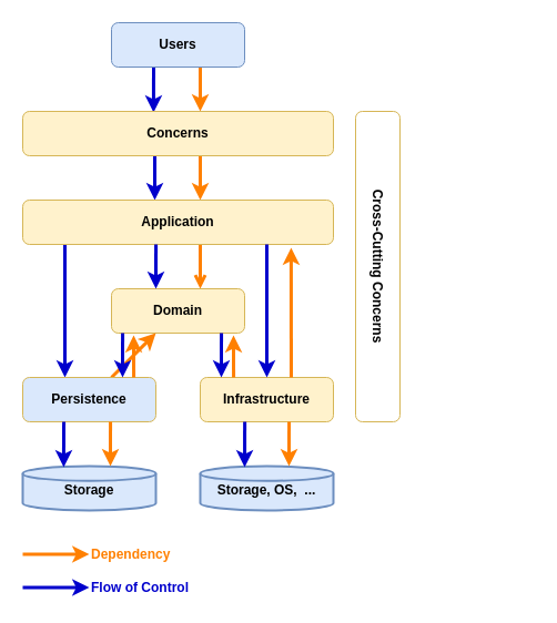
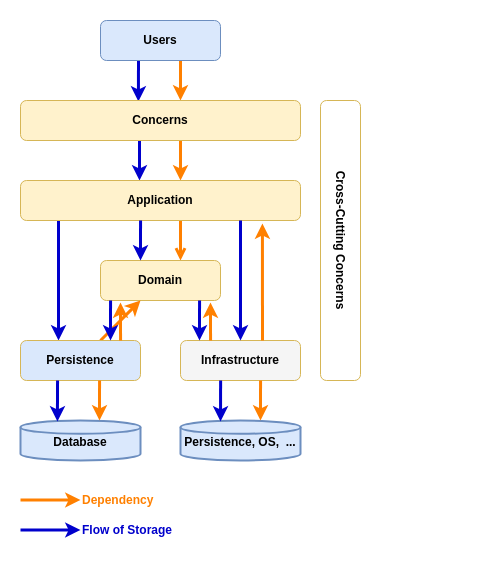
- <mxCell id="17" value="Infrastructure" style="rounded=1;whiteSpace=wrap;html=1;fontStyle=1;fillColor=#fff2cc;strokeColor=#d6b656;" parent="1" vertex="1"><mxGeometry x="180" y="340" width="120" height="40" as="geometry" /></mxCell>
+ <mxCell id="17" value="Infrastructure" style="rounded=1;whiteSpace=wrap;html=1;fontStyle=1;fillColor=#f5f5f5;strokeColor=#d6b656;" parent="1" vertex="1"><mxGeometry x="180" y="340" width="120" height="40" as="geometry" /></mxCell>
- <mxCell id="12" value="Storage" style="strokeWidth=2;html=1;shape=mxgraph.flowchart.database;whiteSpace=wrap;fontStyle=1;spacingTop=3;fillColor=#dae8fc;strokeColor=#6c8ebf;" parent="1" vertex="1"><mxGeometry x="20" y="420" width="120" height="40" as="geometry" /></mxCell>
+ <mxCell id="12" value="Database" style="strokeWidth=2;html=1;shape=mxgraph.flowchart.database;whiteSpace=wrap;fontStyle=1;spacingTop=3;fillColor=#dae8fc;strokeColor=#6c8ebf;" parent="1" vertex="1"><mxGeometry x="20" y="420" width="120" height="40" as="geometry" /></mxCell>
- <mxCell id="18" value="Storage, OS,&amp;nbsp; ..." style="strokeWidth=2;html=1;shape=mxgraph.flowchart.database;whiteSpace=wrap;fontStyle=1;spacingTop=3;fillColor=#dae8fc;strokeColor=#6c8ebf;" parent="1" vertex="1"><mxGeometry x="180" y="420" width="120" height="40" as="geometry" /></mxCell>
+ <mxCell id="18" value="Persistence, OS,&amp;nbsp; ..." style="strokeWidth=2;html=1;shape=mxgraph.flowchart.database;whiteSpace=wrap;fontStyle=1;spacingTop=3;fillColor=#dae8fc;strokeColor=#6c8ebf;" parent="1" vertex="1"><mxGeometry x="180" y="420" width="120" height="40" as="geometry" /></mxCell>
- <mxCell id="27" value="Flow of Control" style="text;html=1;strokeColor=none;fillColor=none;align=left;verticalAlign=middle;whiteSpace=wrap;rounded=0;fontColor=#0000CC;fontStyle=1" parent="1" vertex="1"><mxGeometry x="80" y="520" width="100" height="20" as="geometry" /></mxCell>
+ <mxCell id="27" value="Flow of Storage" style="text;html=1;strokeColor=none;fillColor=none;align=left;verticalAlign=middle;whiteSpace=wrap;rounded=0;fontColor=#0000CC;fontStyle=1" parent="1" vertex="1"><mxGeometry x="80" y="520" width="100" height="20" as="geometry" /></mxCell>
